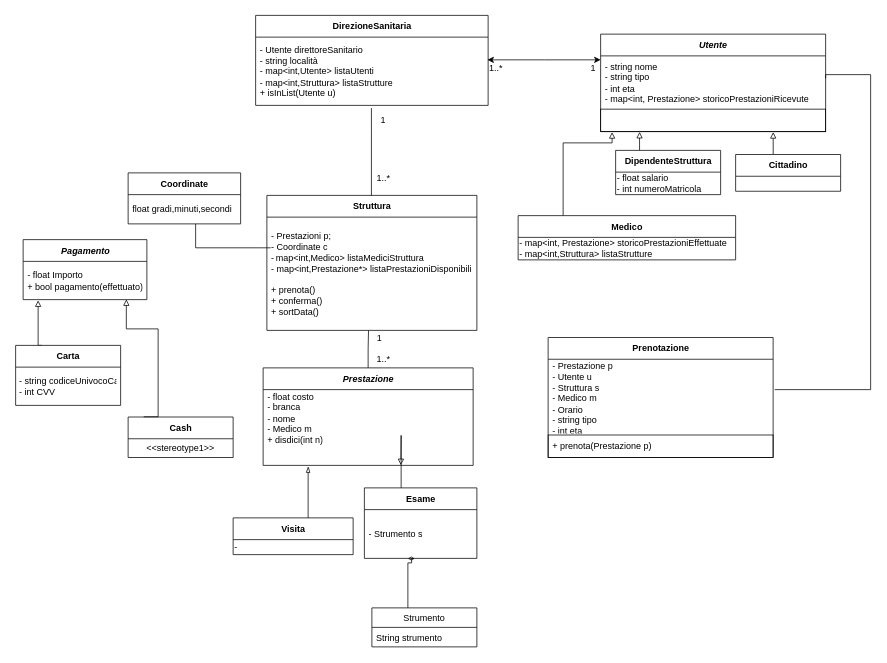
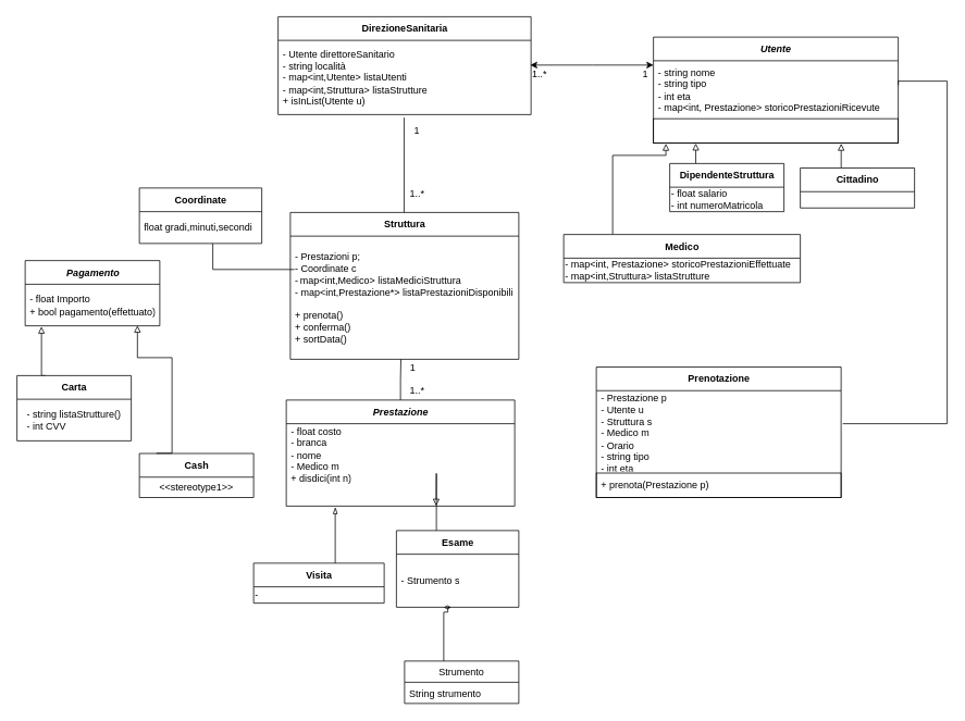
- <mxCell id="44" value="- string codiceUnivocoCarta()&lt;br&gt;&lt;div style=&quot;text-align: left&quot;&gt;&lt;span&gt;- int CVV&lt;/span&gt;&lt;/div&gt;" style="text;html=1;strokeColor=none;fillColor=none;align=center;verticalAlign=middle;spacingLeft=4;spacingRight=4;overflow=hidden;rotatable=0;points=[[0,0.5],[1,0.5]];portConstraint=eastwest;" parent="43" vertex="1"><mxGeometry y="29" width="140" height="51" as="geometry" /></mxCell>
+ <mxCell id="44" value="- string listaStrutture()&lt;br&gt;&lt;div style=&quot;text-align: left&quot;&gt;&lt;span&gt;- int CVV&lt;/span&gt;&lt;/div&gt;" style="text;html=1;strokeColor=none;fillColor=none;align=center;verticalAlign=middle;spacingLeft=4;spacingRight=4;overflow=hidden;rotatable=0;points=[[0,0.5],[1,0.5]];portConstraint=eastwest;" parent="43" vertex="1"><mxGeometry y="29" width="140" height="51" as="geometry" /></mxCell>
